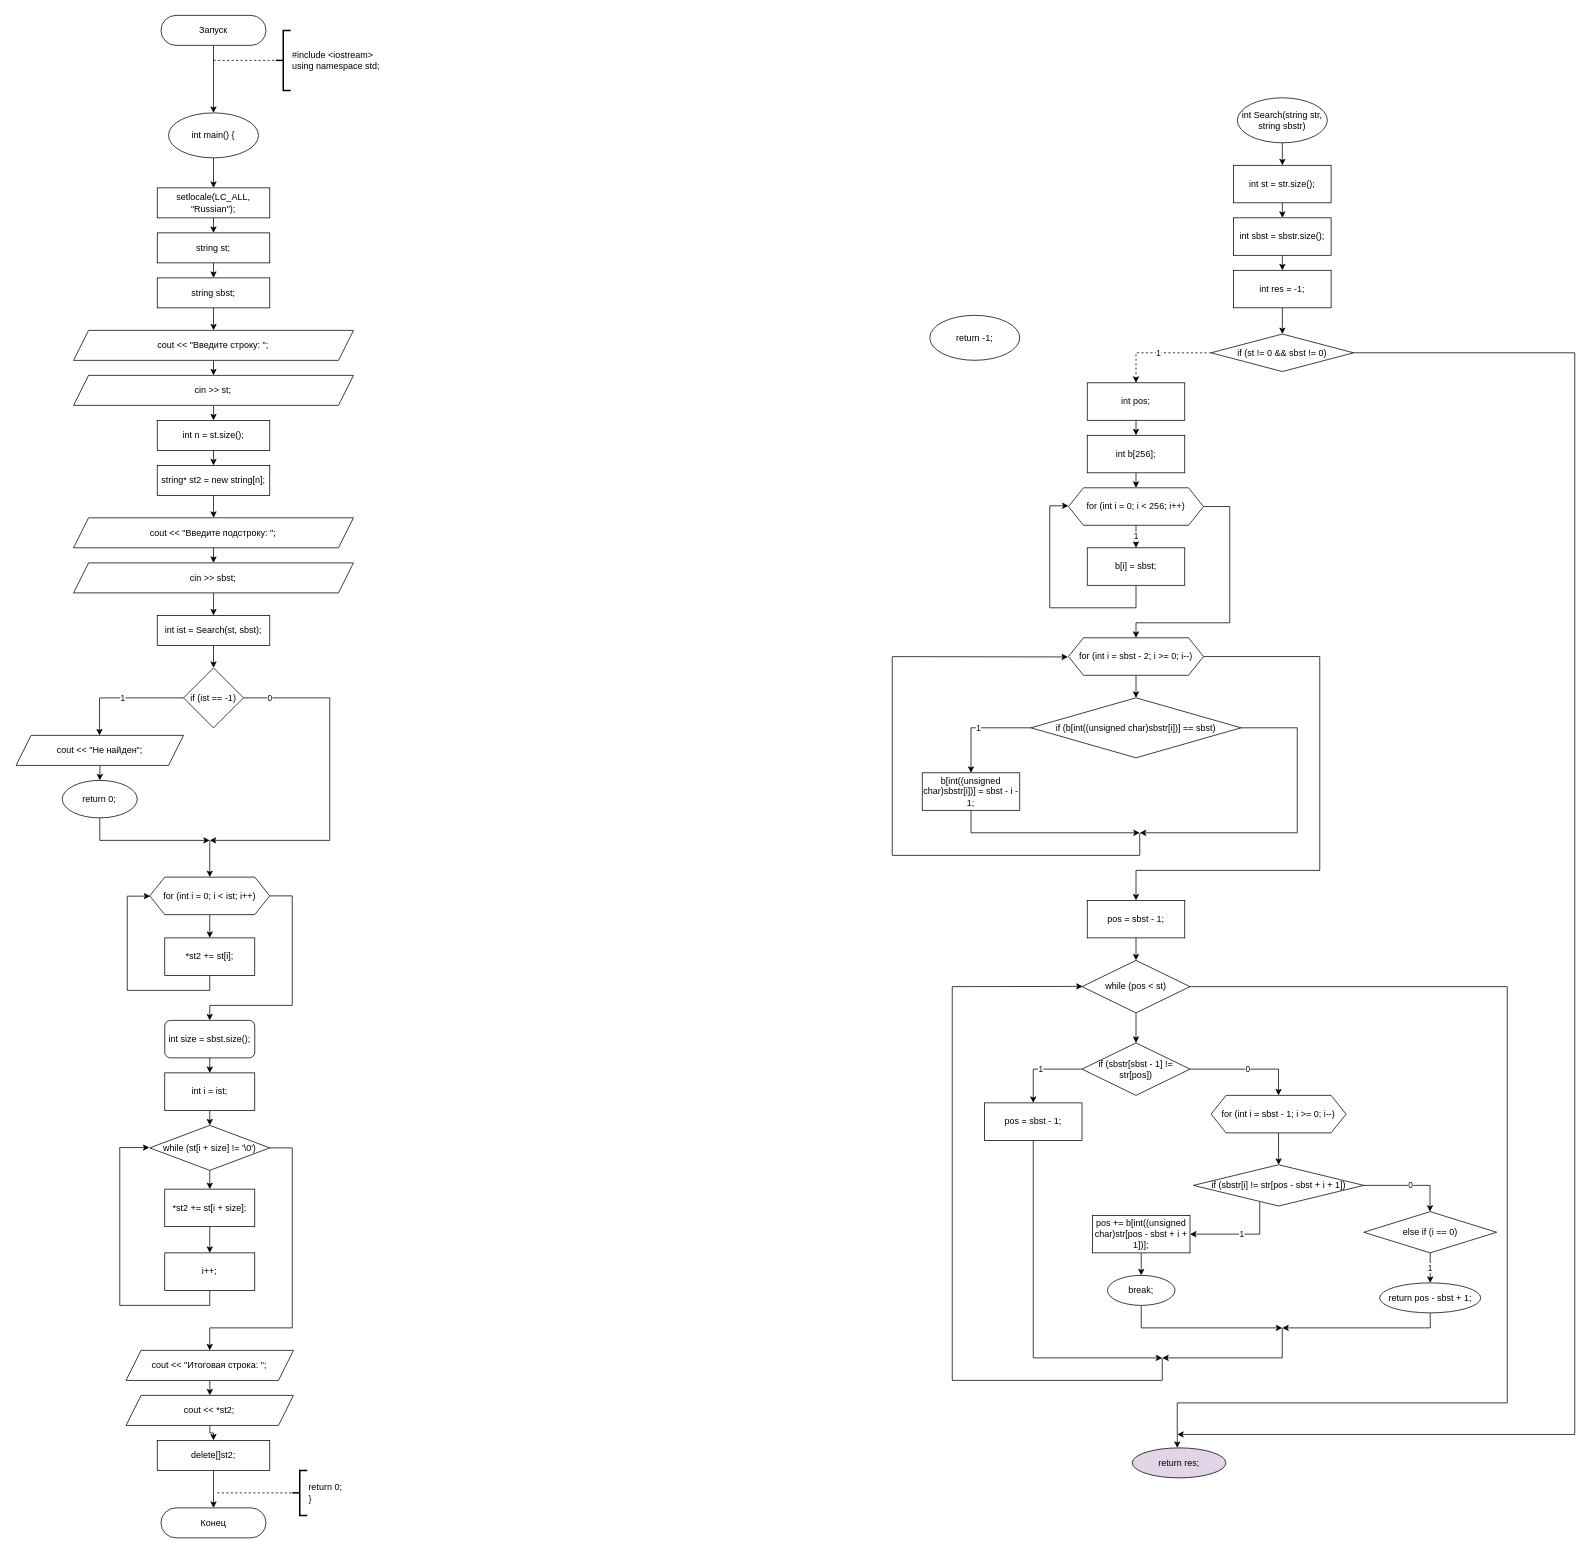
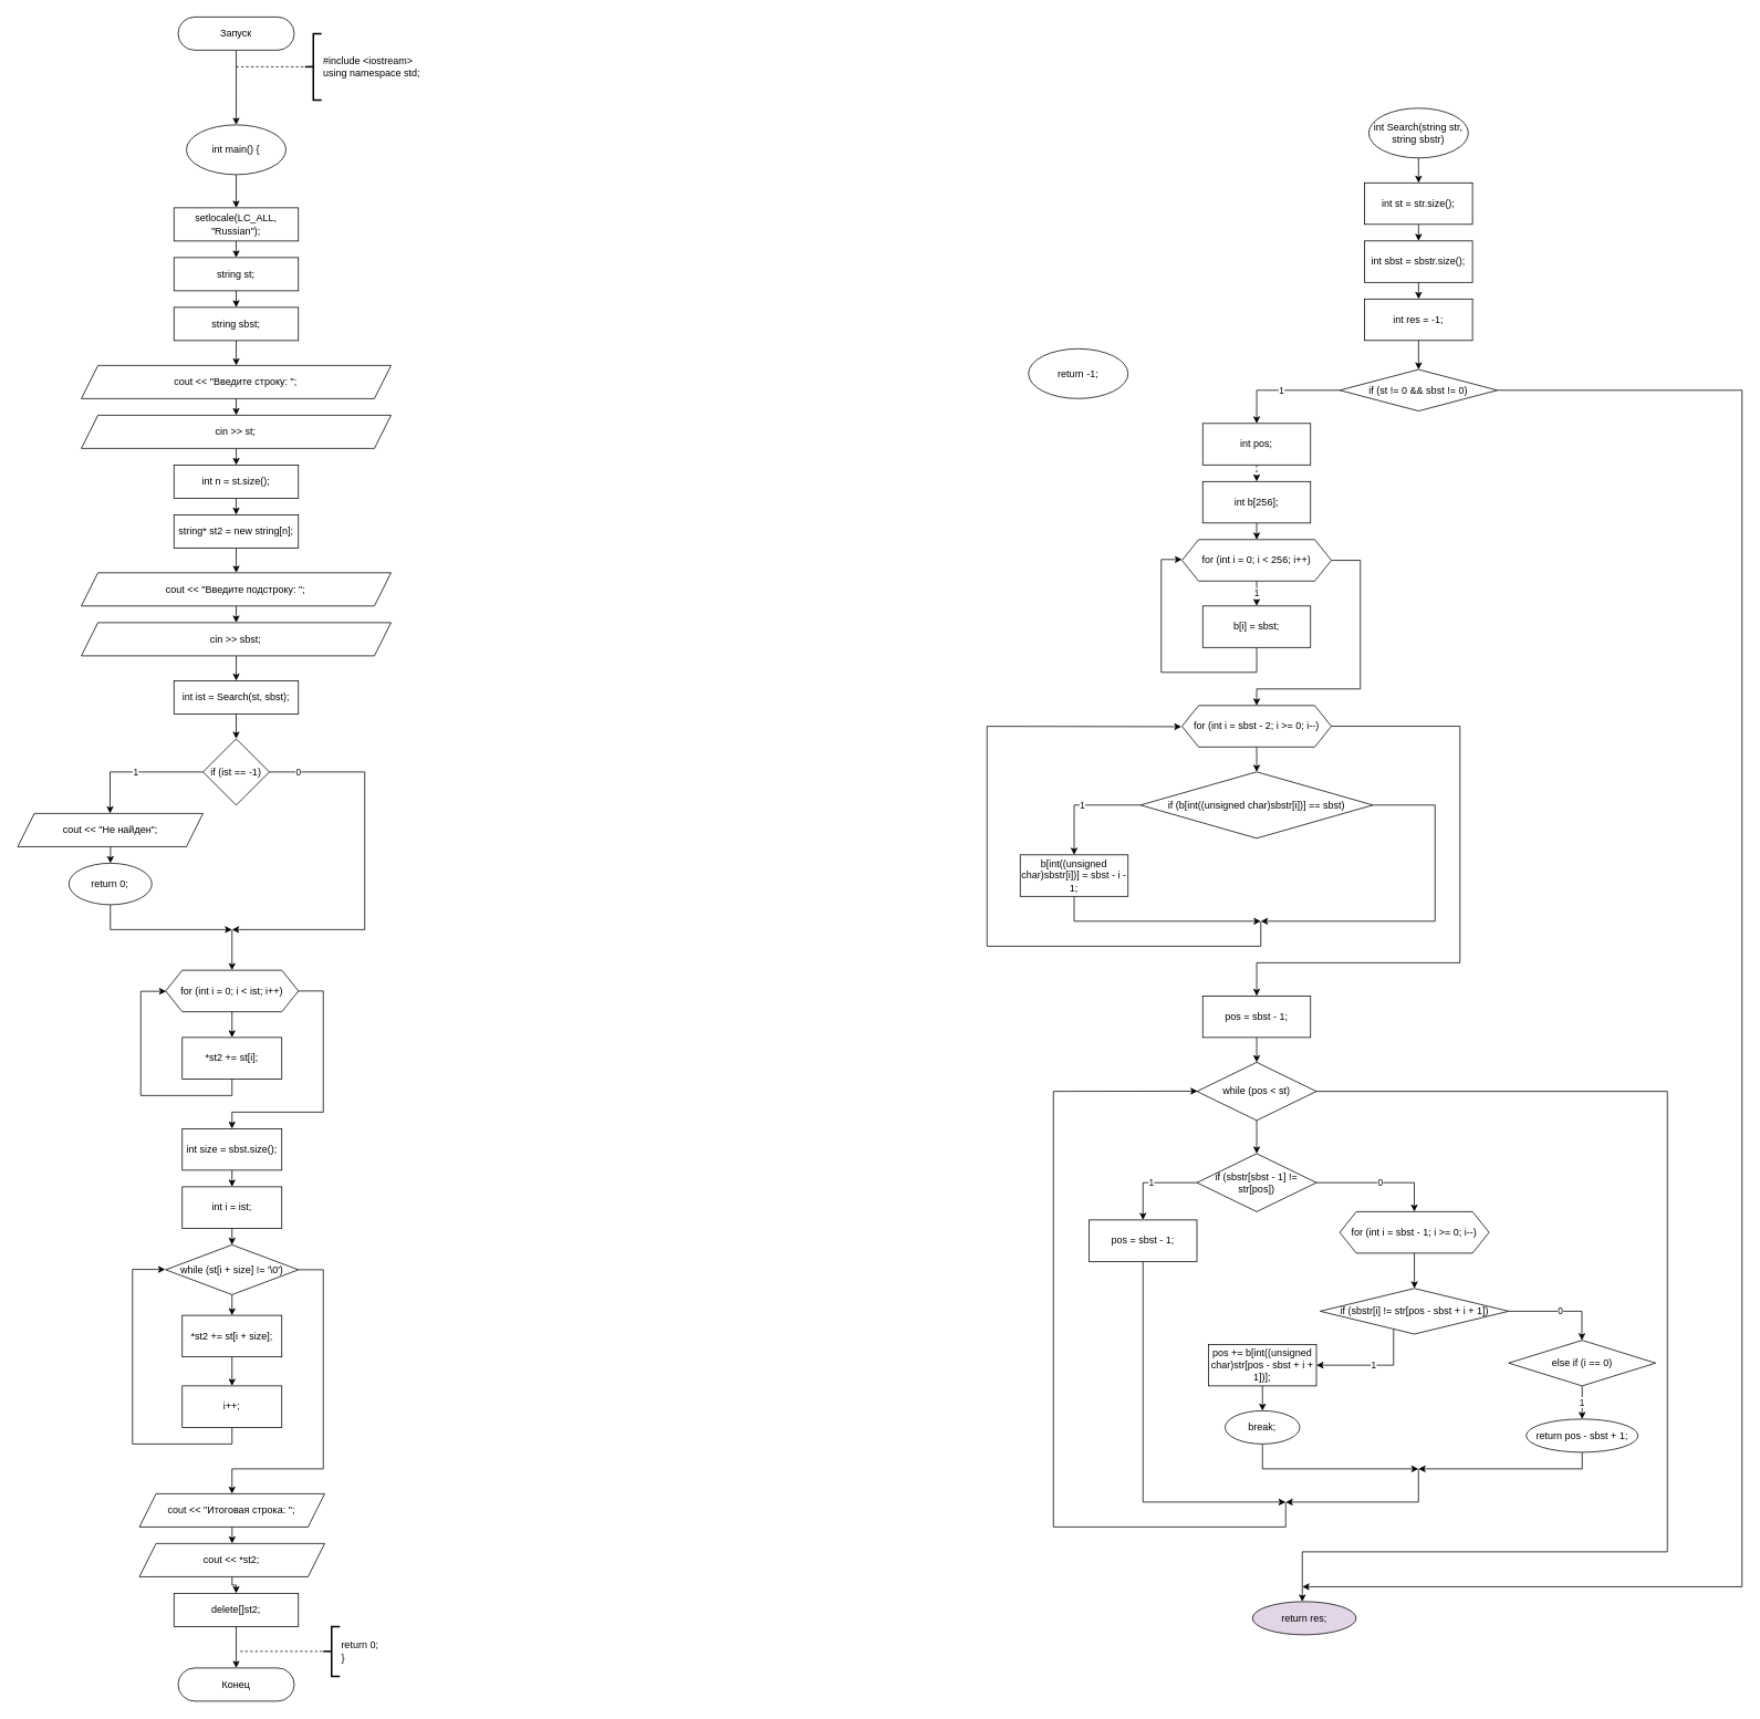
- <mxCell id="35" value="1" style="edgeStyle=orthogonalEdgeStyle;rounded=0;html=1;dashed=1;" edge="1" parent="1" source="37" target="39"><mxGeometry relative="1" as="geometry" /></mxCell>
+ <mxCell id="35" value="1" style="edgeStyle=orthogonalEdgeStyle;rounded=0;html=1;" edge="1" parent="1" source="37" target="39"><mxGeometry relative="1" as="geometry" /></mxCell>
- <mxCell id="38" style="edgeStyle=orthogonalEdgeStyle;rounded=0;html=1;" edge="1" parent="1" source="39" target="41"><mxGeometry relative="1" as="geometry" /></mxCell>
+ <mxCell id="38" style="edgeStyle=orthogonalEdgeStyle;rounded=0;html=1;dashed=1;" edge="1" parent="1" source="39" target="41"><mxGeometry relative="1" as="geometry" /></mxCell>
- <mxCell id="104" value="int size = sbst.size();" style="whiteSpace=wrap;html=1;rounded=1;" vertex="1" parent="1"><mxGeometry x="219" y="1360" width="120" height="50" as="geometry" /></mxCell>
+ <mxCell id="104" value="int size = sbst.size();" style="rounded=0;whiteSpace=wrap;html=1;" vertex="1" parent="1"><mxGeometry x="219" y="1360" width="120" height="50" as="geometry" /></mxCell>
